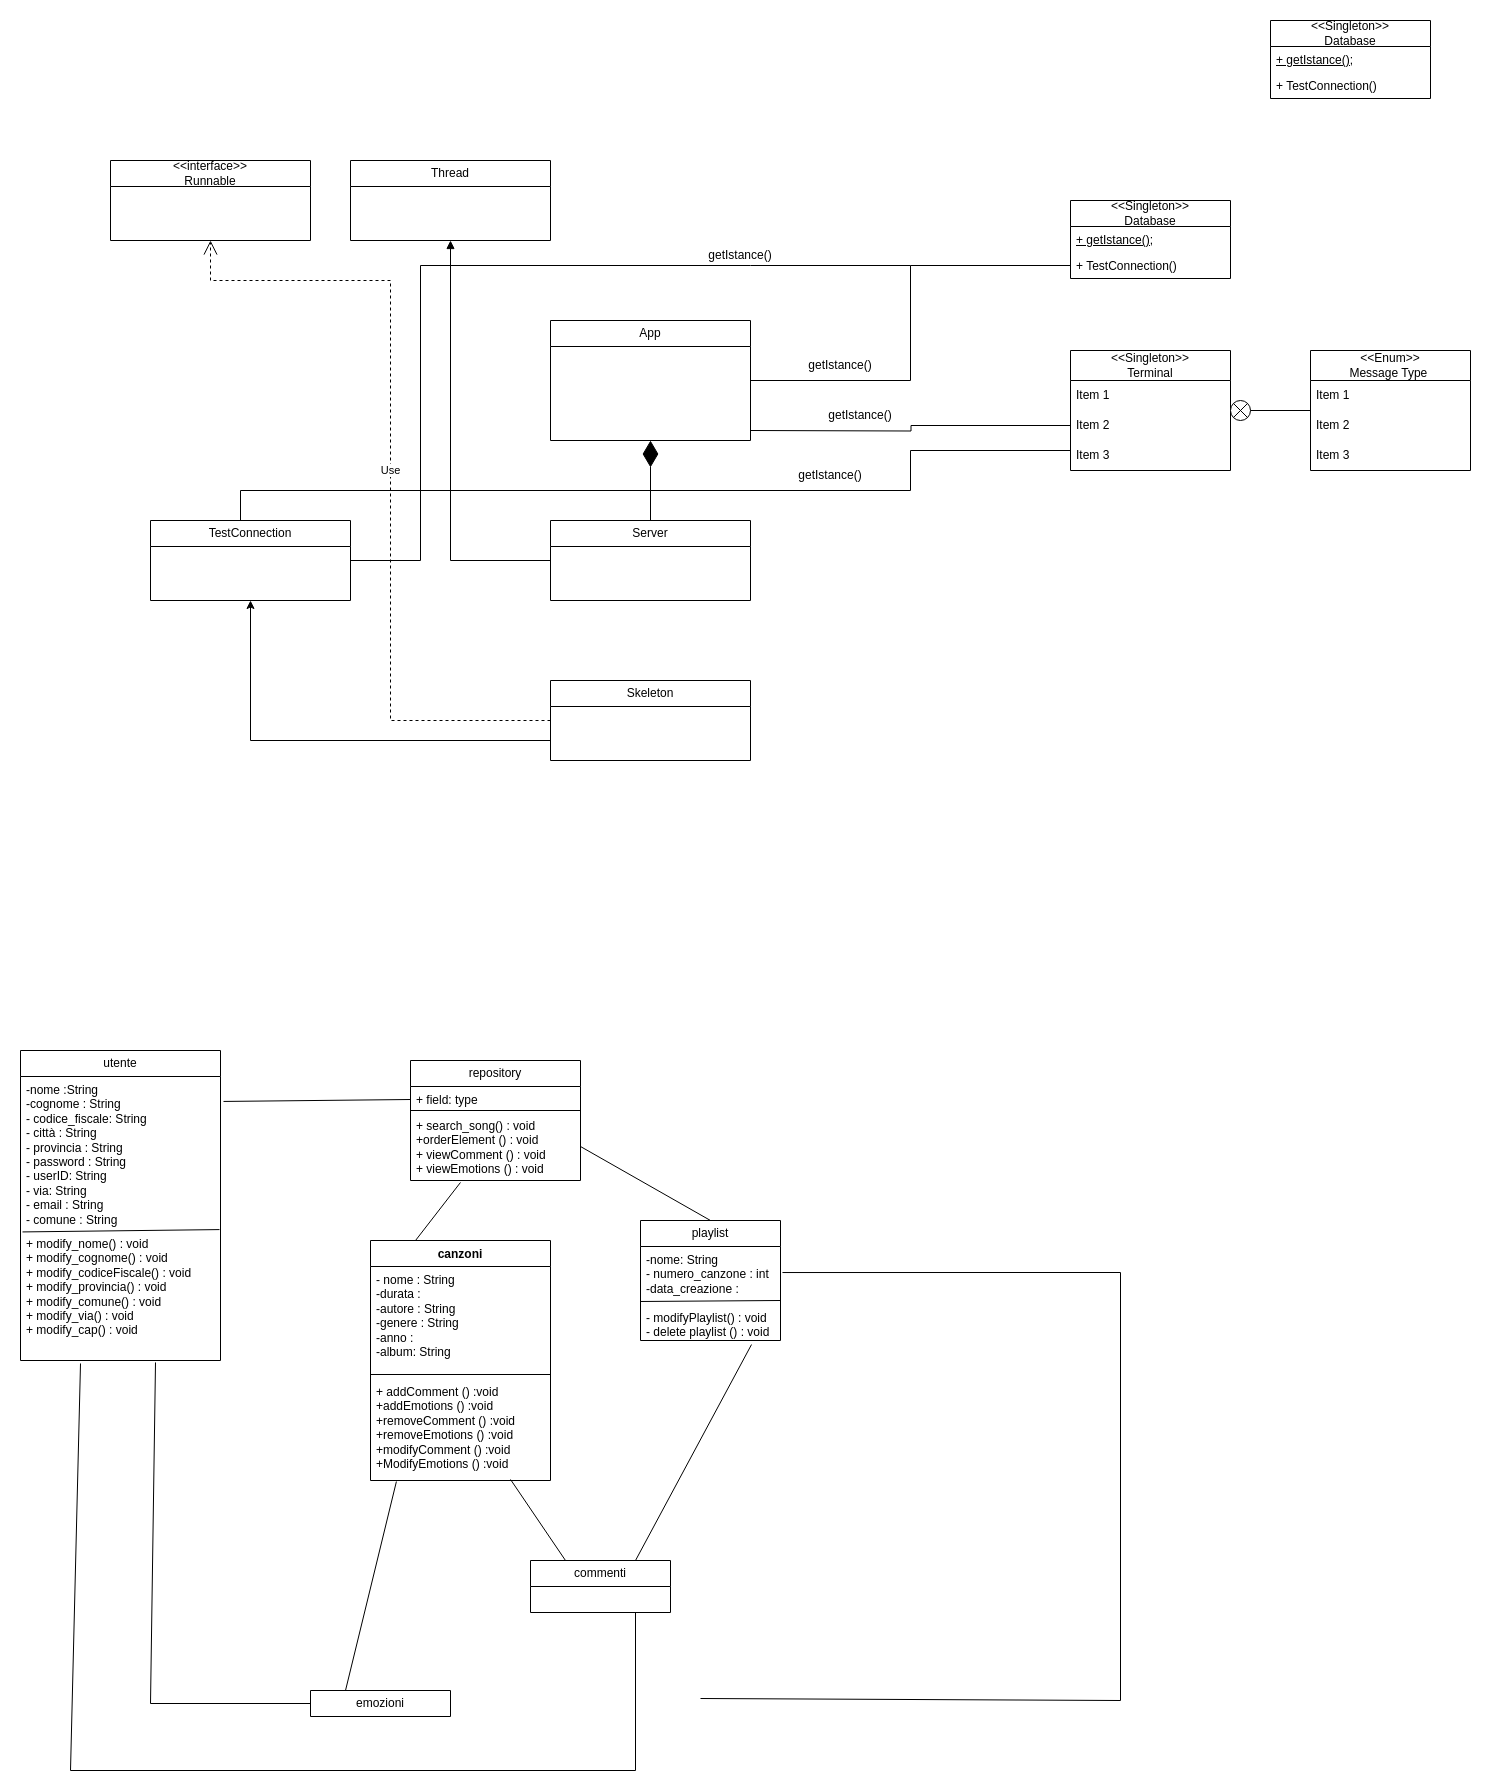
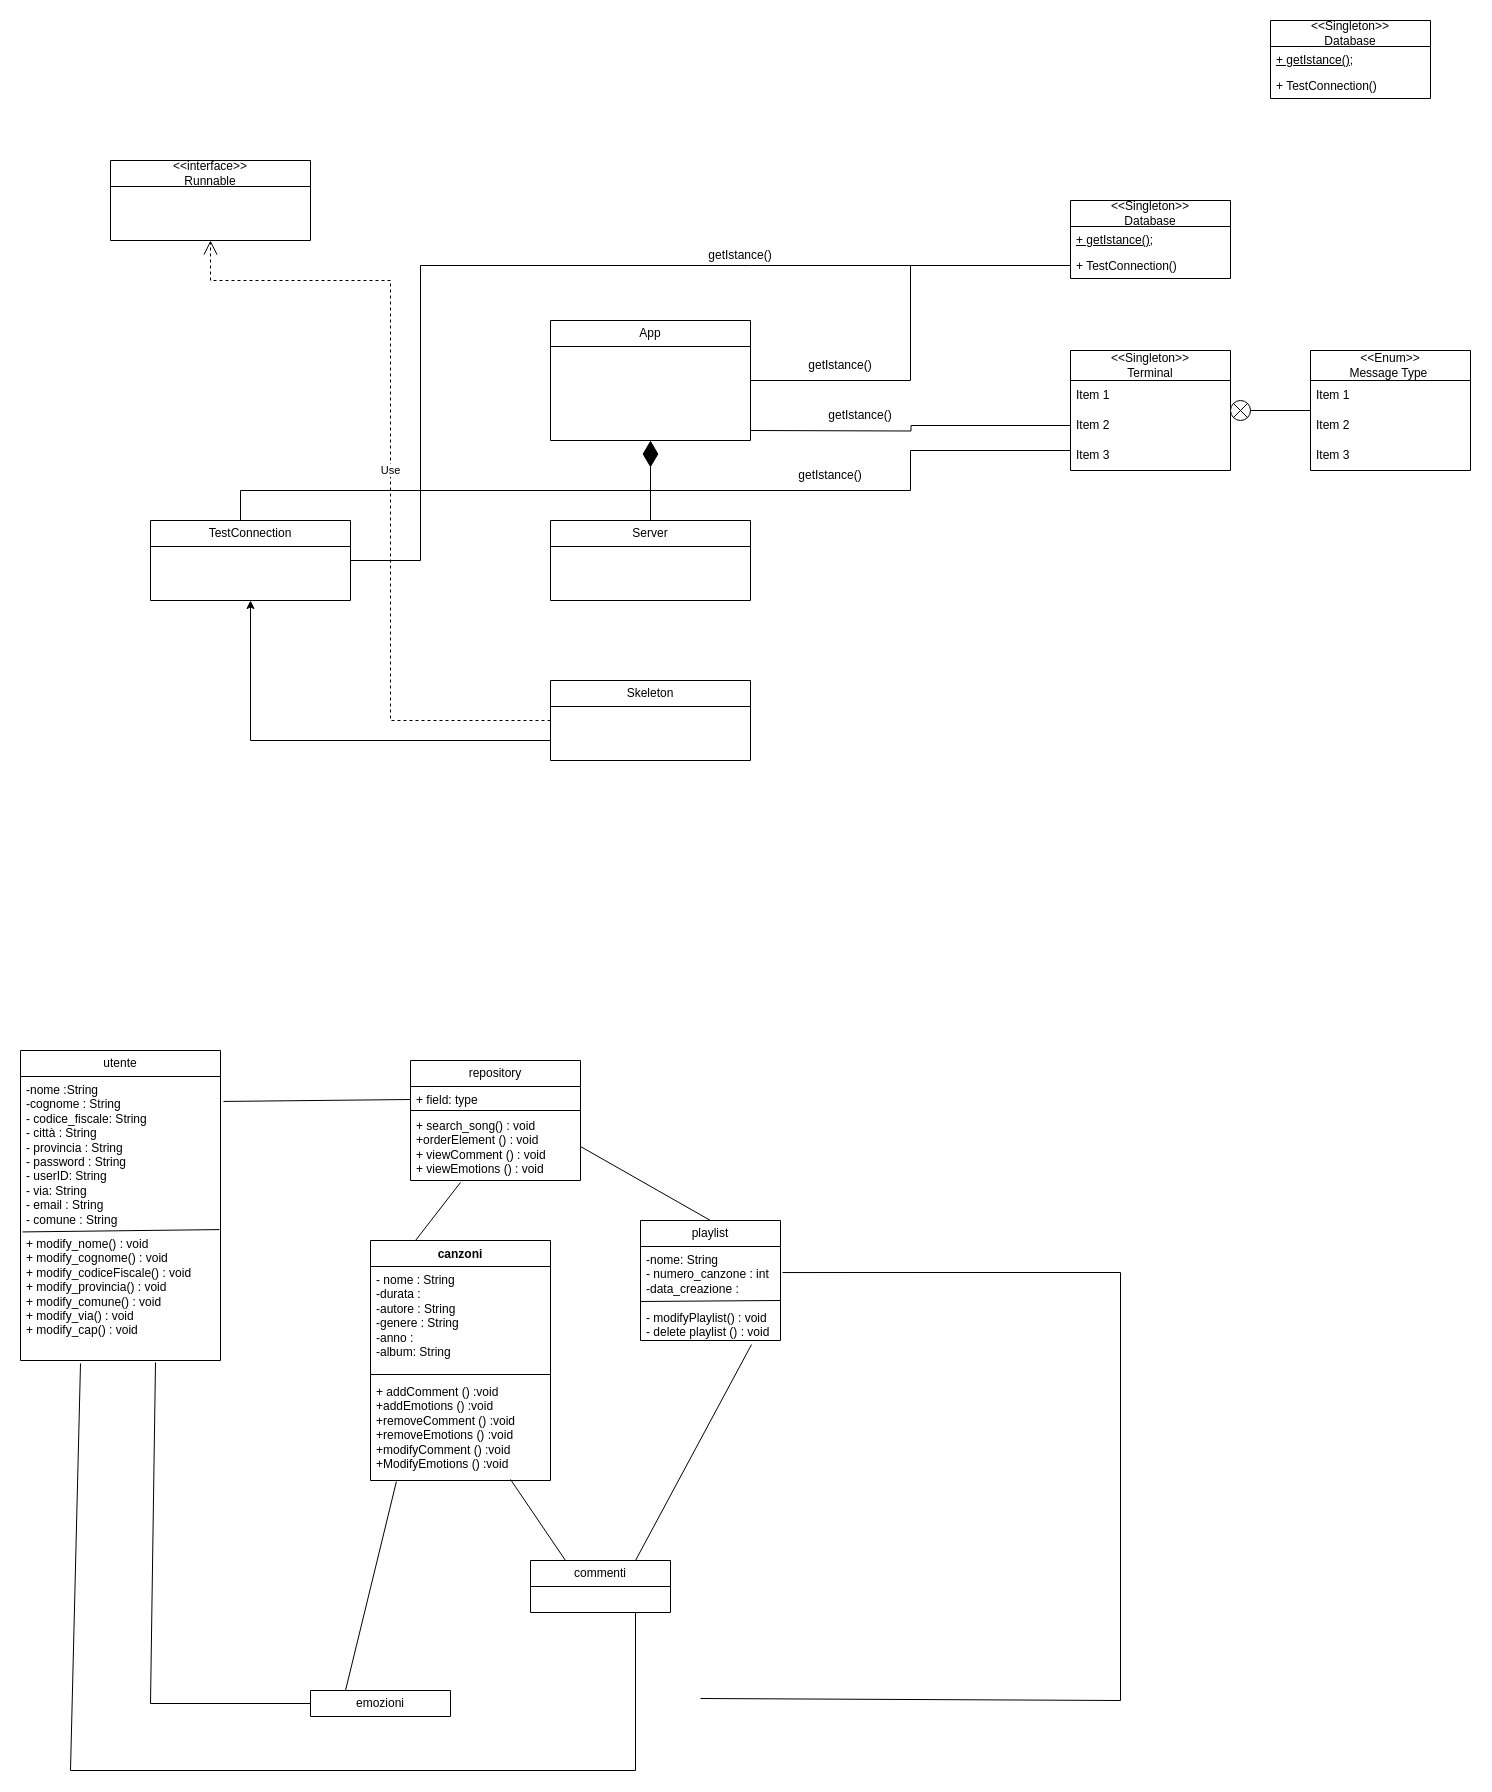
- <mxCell id="47" value="Thread" style="swimlane;fontStyle=0;childLayout=stackLayout;horizontal=1;startSize=26;fillColor=none;horizontalStack=0;resizeParent=1;resizeParentMax=0;resizeLast=0;collapsible=1;marginBottom=0;whiteSpace=wrap;html=1;" parent="1" vertex="1"><mxGeometry x="350" y="160" width="200" height="80" as="geometry" /></mxCell>
- <mxCell id="48" value="" style="endArrow=block;endFill=1;html=1;edgeStyle=orthogonalEdgeStyle;align=left;verticalAlign=top;rounded=0;exitX=0;exitY=0.5;exitDx=0;exitDy=0;entryX=0.5;entryY=1;entryDx=0;entryDy=0;" parent="1" source="45" target="47" edge="1"><mxGeometry x="-1" relative="1" as="geometry"><mxPoint x="540" y="550" as="sourcePoint" /><mxPoint x="450" y="310" as="targetPoint" /></mxGeometry></mxCell>
